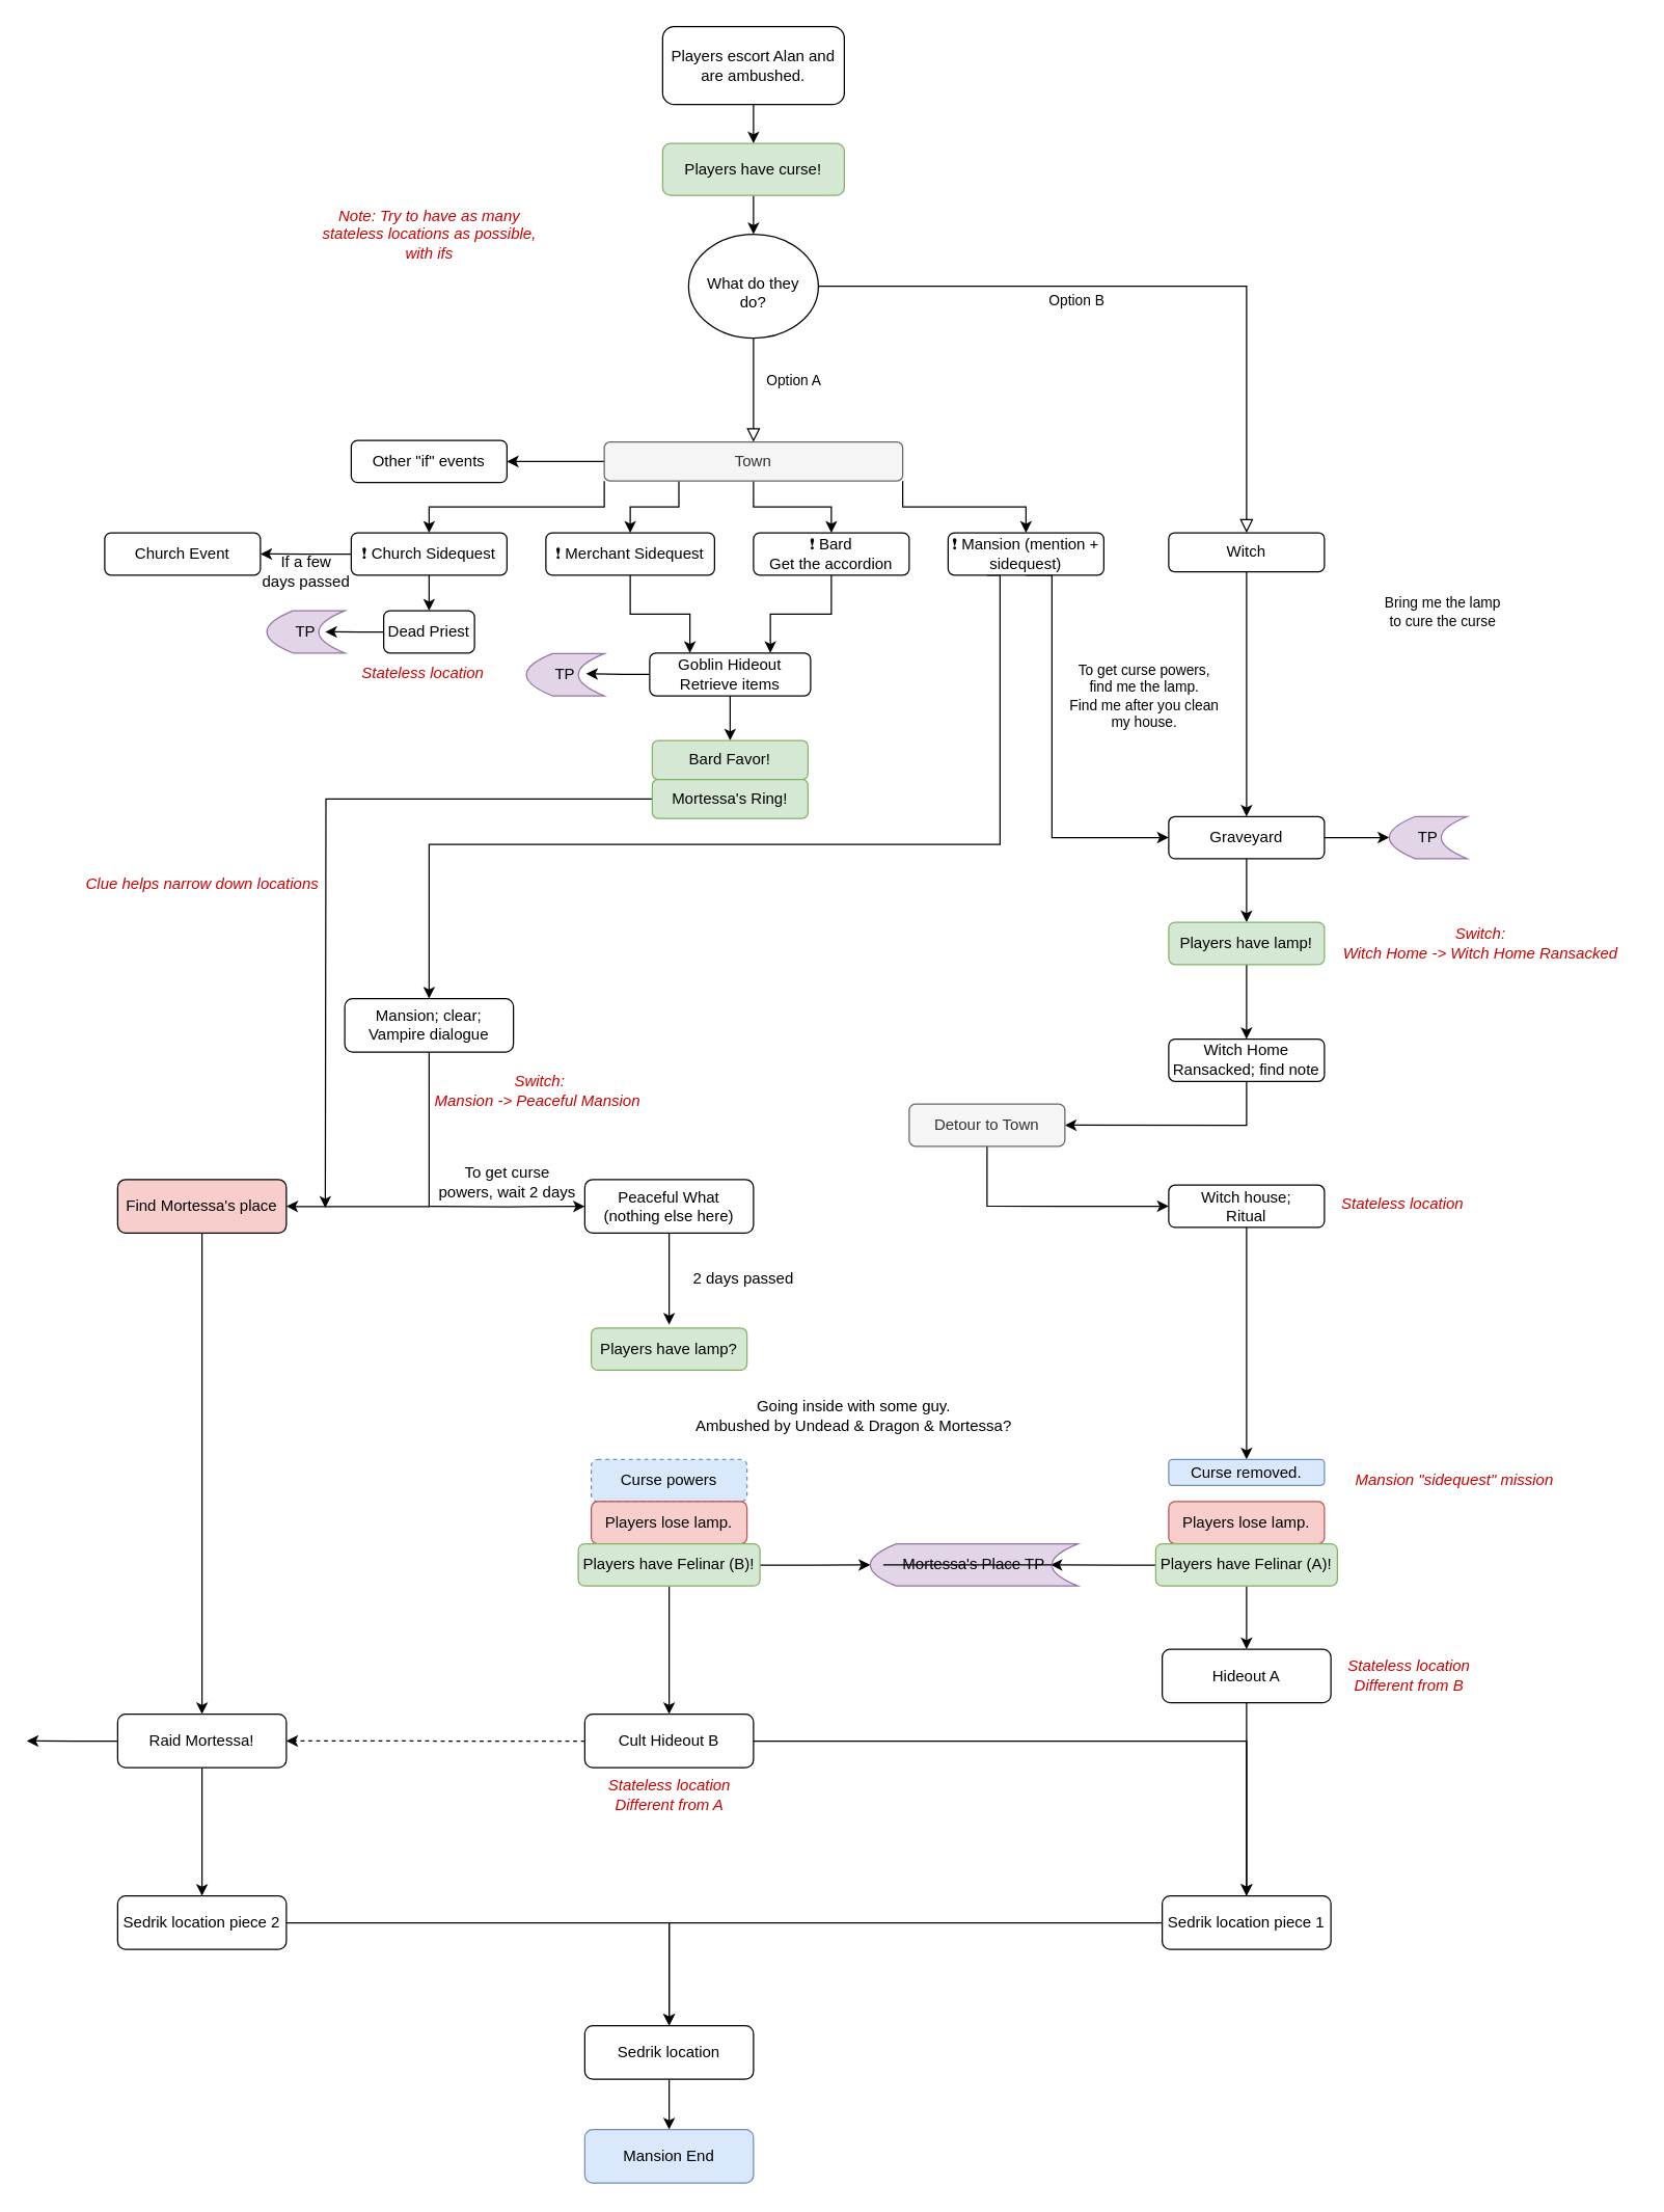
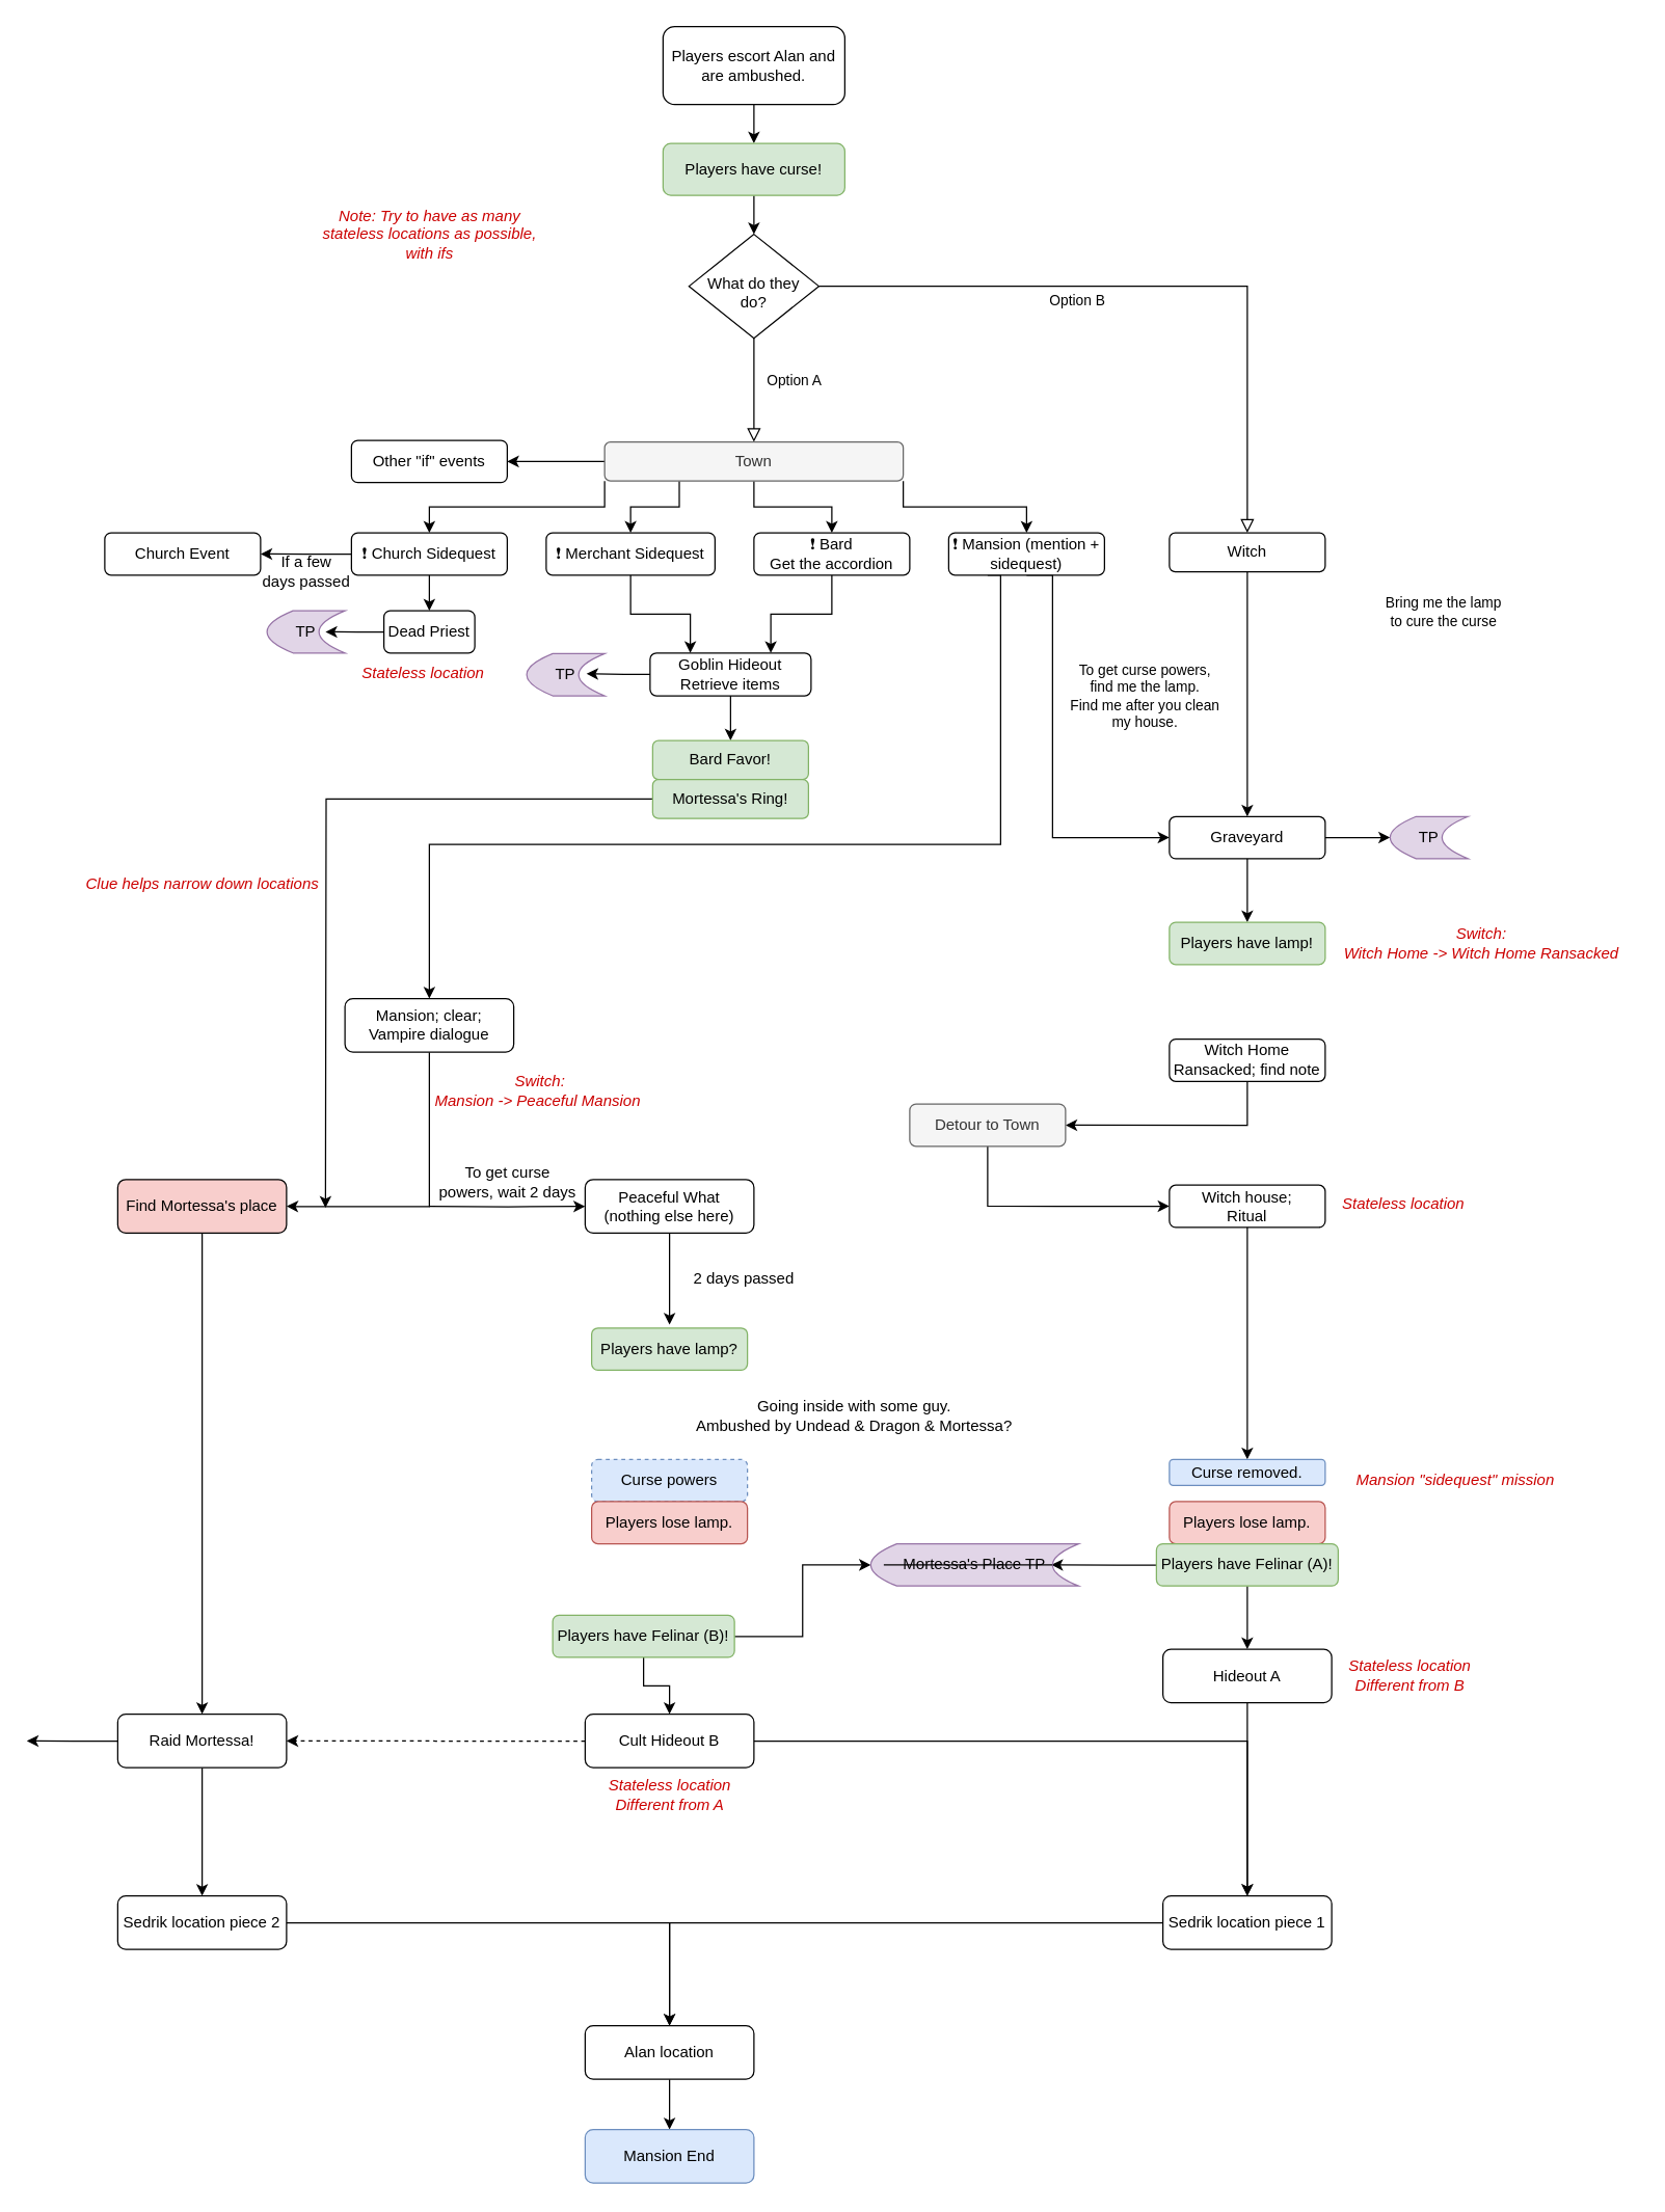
- <mxCell id="8" value="&lt;br&gt;What do they do?" style="ellipse;whiteSpace=wrap;html=1;shadow=0;fontFamily=Helvetica;fontSize=12;align=center;strokeWidth=1;spacing=6;spacingTop=-4;" parent="1" vertex="1"><mxGeometry x="530" y="180" width="100" height="80" as="geometry" /></mxCell>
+ <mxCell id="8" value="&lt;br&gt;What do they do?" style="rhombus;whiteSpace=wrap;html=1;shadow=0;fontFamily=Helvetica;fontSize=12;align=center;strokeWidth=1;spacing=6;spacingTop=-4;" parent="1" vertex="1"><mxGeometry x="530" y="180" width="100" height="80" as="geometry" /></mxCell>
- <mxCell id="96" style="edgeStyle=orthogonalEdgeStyle;rounded=0;orthogonalLoop=1;jettySize=auto;html=1;entryX=0.5;entryY=0;entryDx=0;entryDy=0;" edge="1" parent="1" source="97" target="37"><mxGeometry relative="1" as="geometry" /></mxCell>
- <mxCell id="64" value="Players have Felinar (B)!" style="rounded=1;whiteSpace=wrap;html=1;fillColor=#d5e8d4;strokeColor=#82b366;" parent="1" vertex="1"><mxGeometry x="445" y="1188.75" width="140" height="32.5" as="geometry" /></mxCell>
+ <mxCell id="64" value="Players have Felinar (B)!" style="rounded=1;whiteSpace=wrap;html=1;fillColor=#d5e8d4;strokeColor=#82b366;" parent="1" vertex="1"><mxGeometry x="425" y="1243.75" width="140" height="32.5" as="geometry" /></mxCell>
- <mxCell id="89" value="Sedrik location" style="rounded=1;whiteSpace=wrap;html=1;" parent="1" vertex="1"><mxGeometry x="450" y="1560" width="130" height="41.25" as="geometry" /></mxCell>
+ <mxCell id="89" value="Alan location" style="rounded=1;whiteSpace=wrap;html=1;" parent="1" vertex="1"><mxGeometry x="450" y="1560" width="130" height="41.25" as="geometry" /></mxCell>
